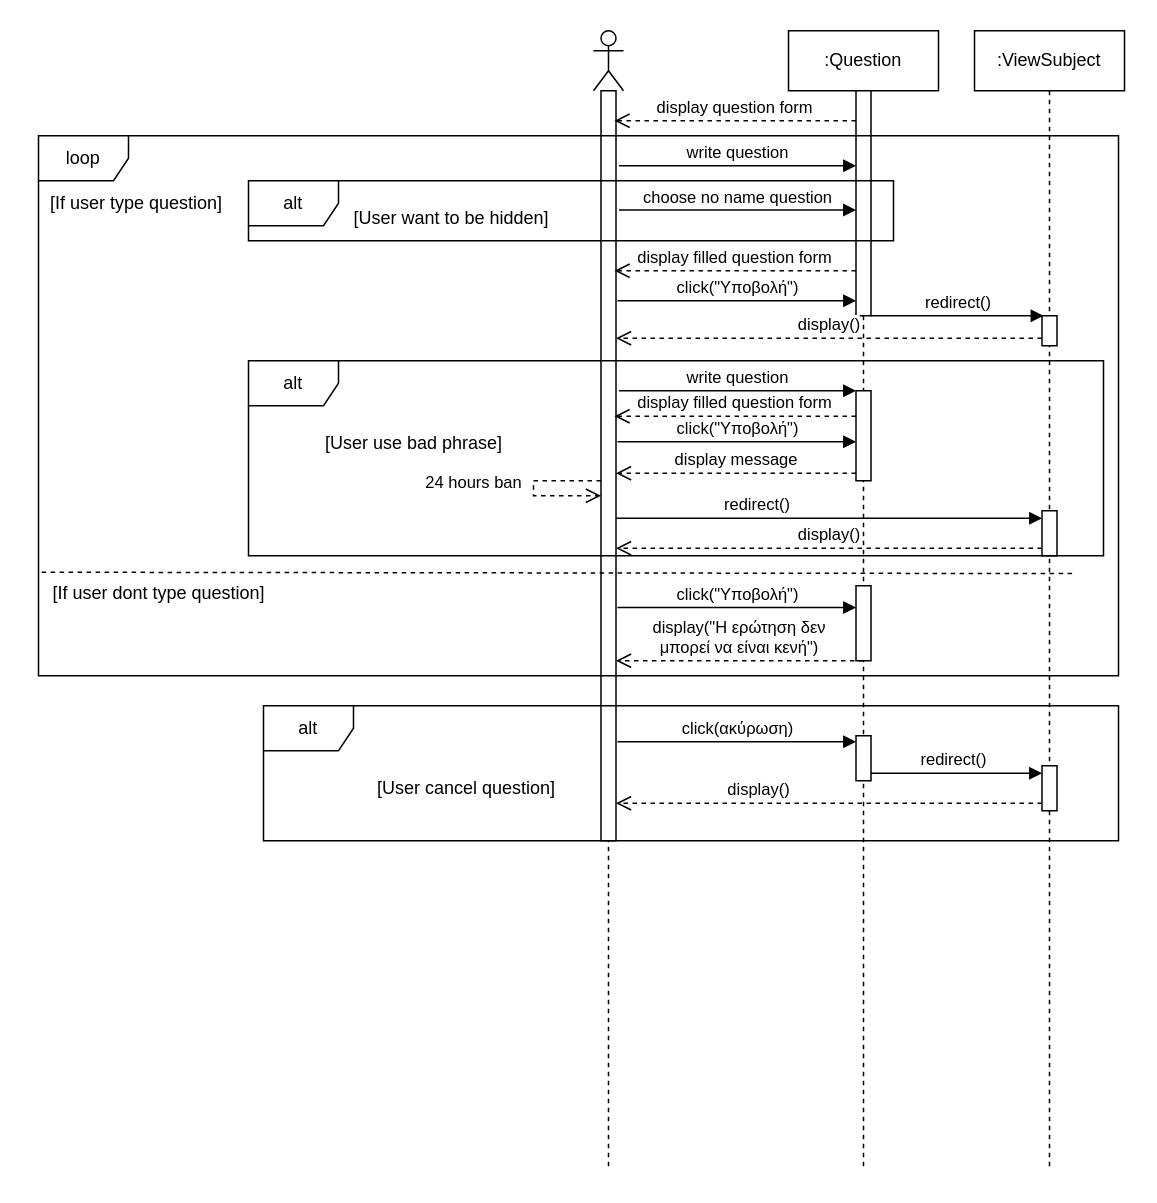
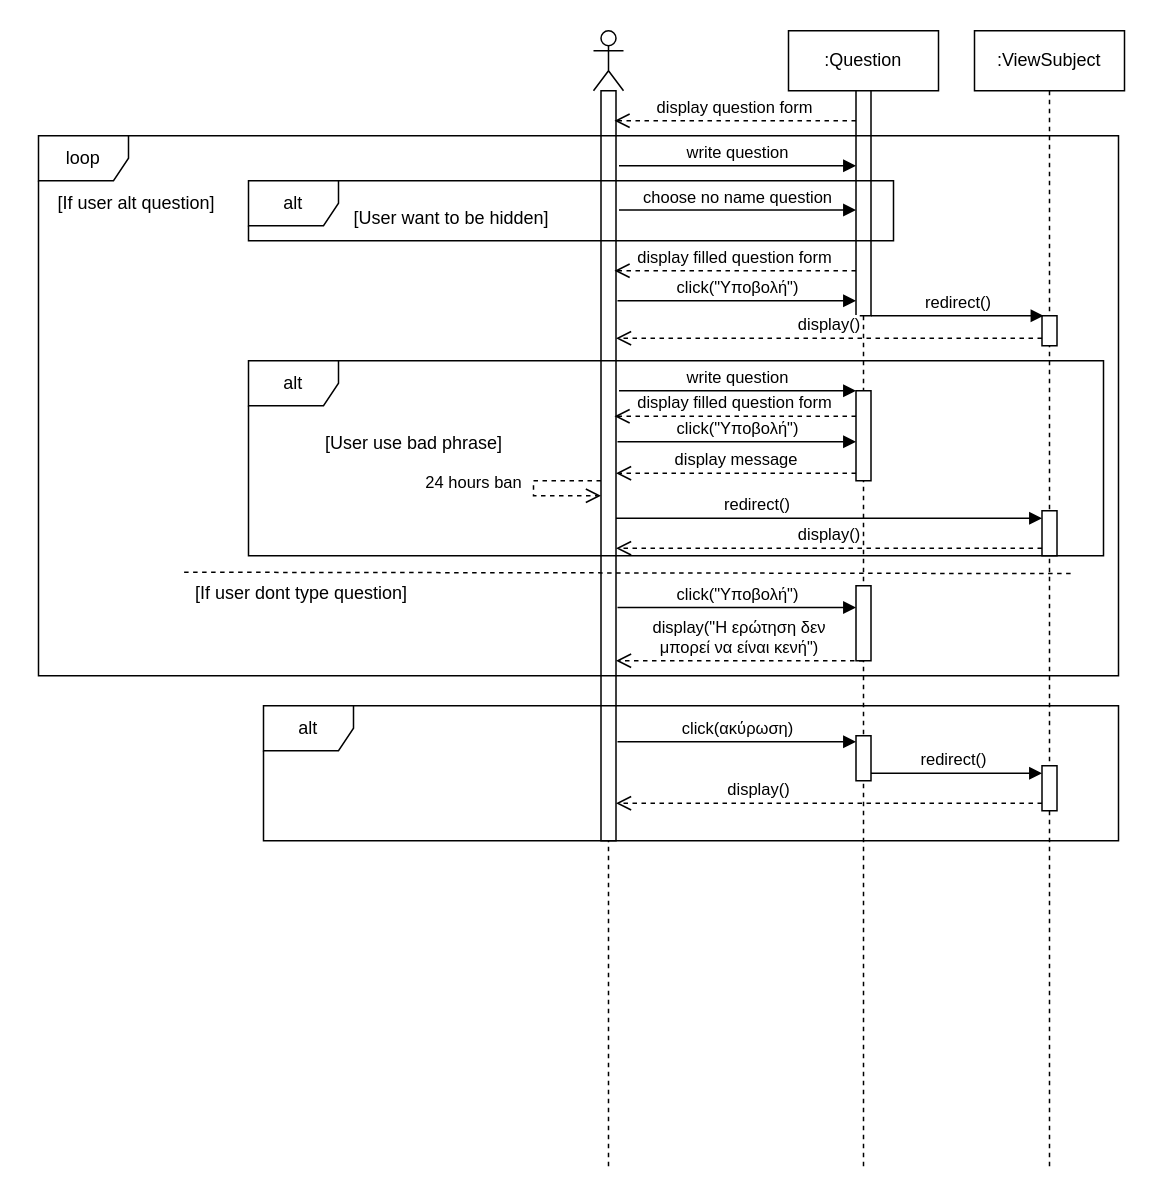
- <mxCell id="14" value="[If user type question]" style="text;html=1;align=center;verticalAlign=middle;resizable=0;points=[];autosize=1;strokeColor=none;fillColor=none;" parent="1" vertex="1"><mxGeometry x="20" y="120" width="140" height="30" as="geometry" /></mxCell>
+ <mxCell id="14" value="[If user alt question]" style="text;html=1;align=center;verticalAlign=middle;resizable=0;points=[];autosize=1;strokeColor=none;fillColor=none;" parent="1" vertex="1"><mxGeometry x="20" y="120" width="140" height="30" as="geometry" /></mxCell>
- <mxCell id="29" value="[If user dont type question]" style="text;html=1;align=center;verticalAlign=middle;resizable=0;points=[];autosize=1;strokeColor=none;fillColor=none;" parent="1" vertex="1"><mxGeometry x="25" y="380" width="160" height="30" as="geometry" /></mxCell>
+ <mxCell id="29" value="[If user dont type question]" style="text;html=1;align=center;verticalAlign=middle;resizable=0;points=[];autosize=1;strokeColor=none;fillColor=none;" parent="1" vertex="1"><mxGeometry x="120" y="380" width="160" height="30" as="geometry" /></mxCell>
- <mxCell id="36" value="[User cancel question]" style="text;html=1;align=center;verticalAlign=middle;resizable=0;points=[];autosize=1;strokeColor=none;fillColor=none;" vertex="1" parent="1"><mxGeometry x="240" y="510" width="140" height="30" as="geometry" /></mxCell>
